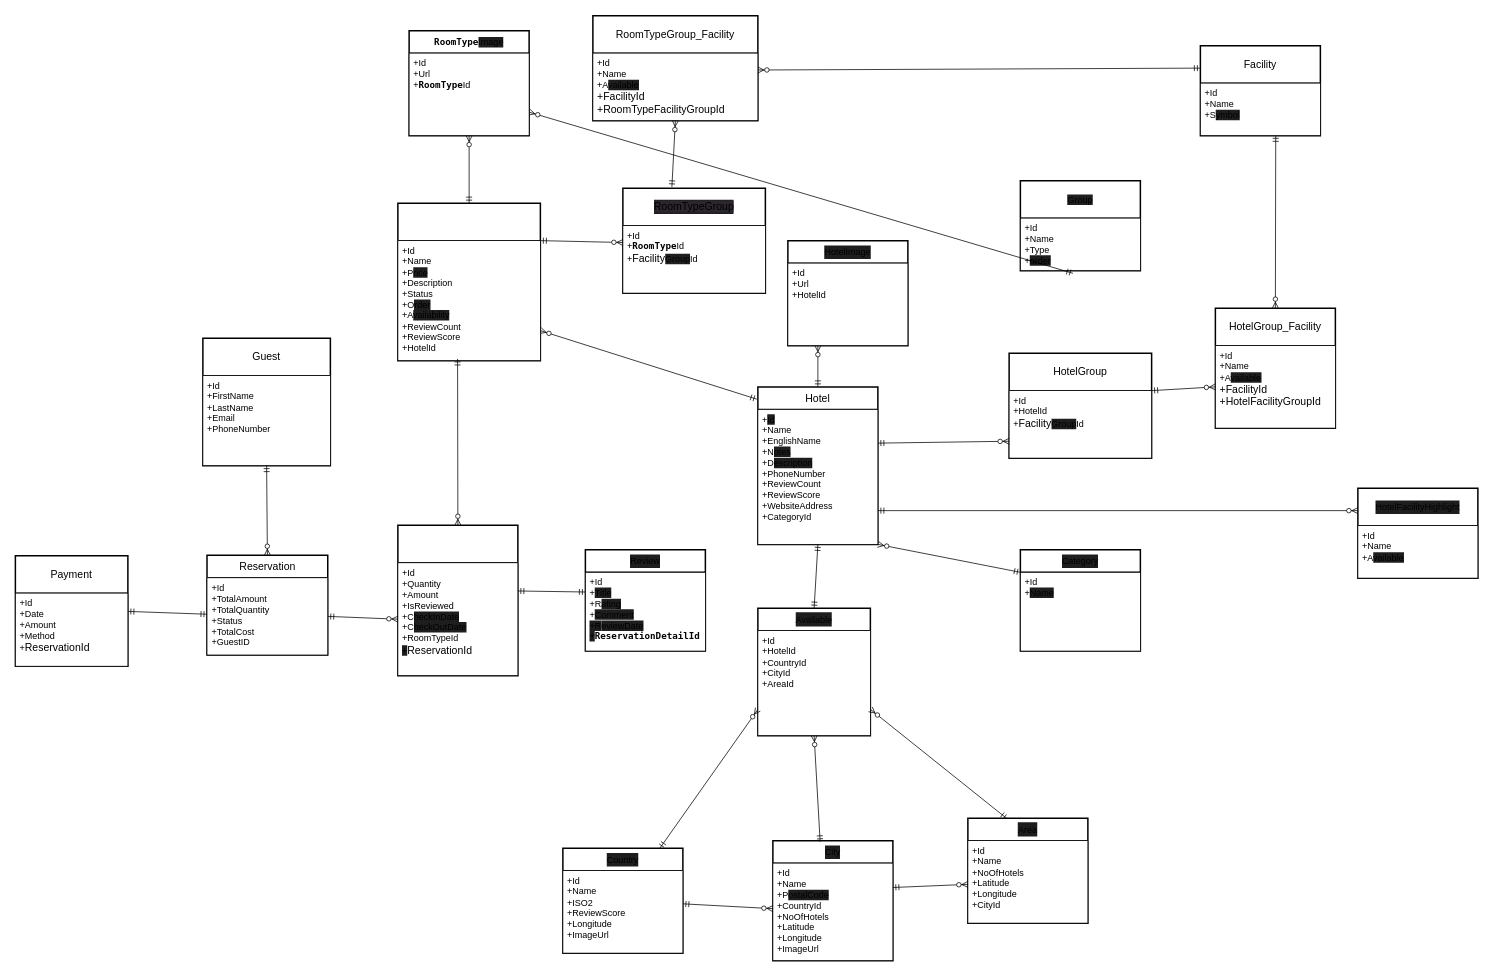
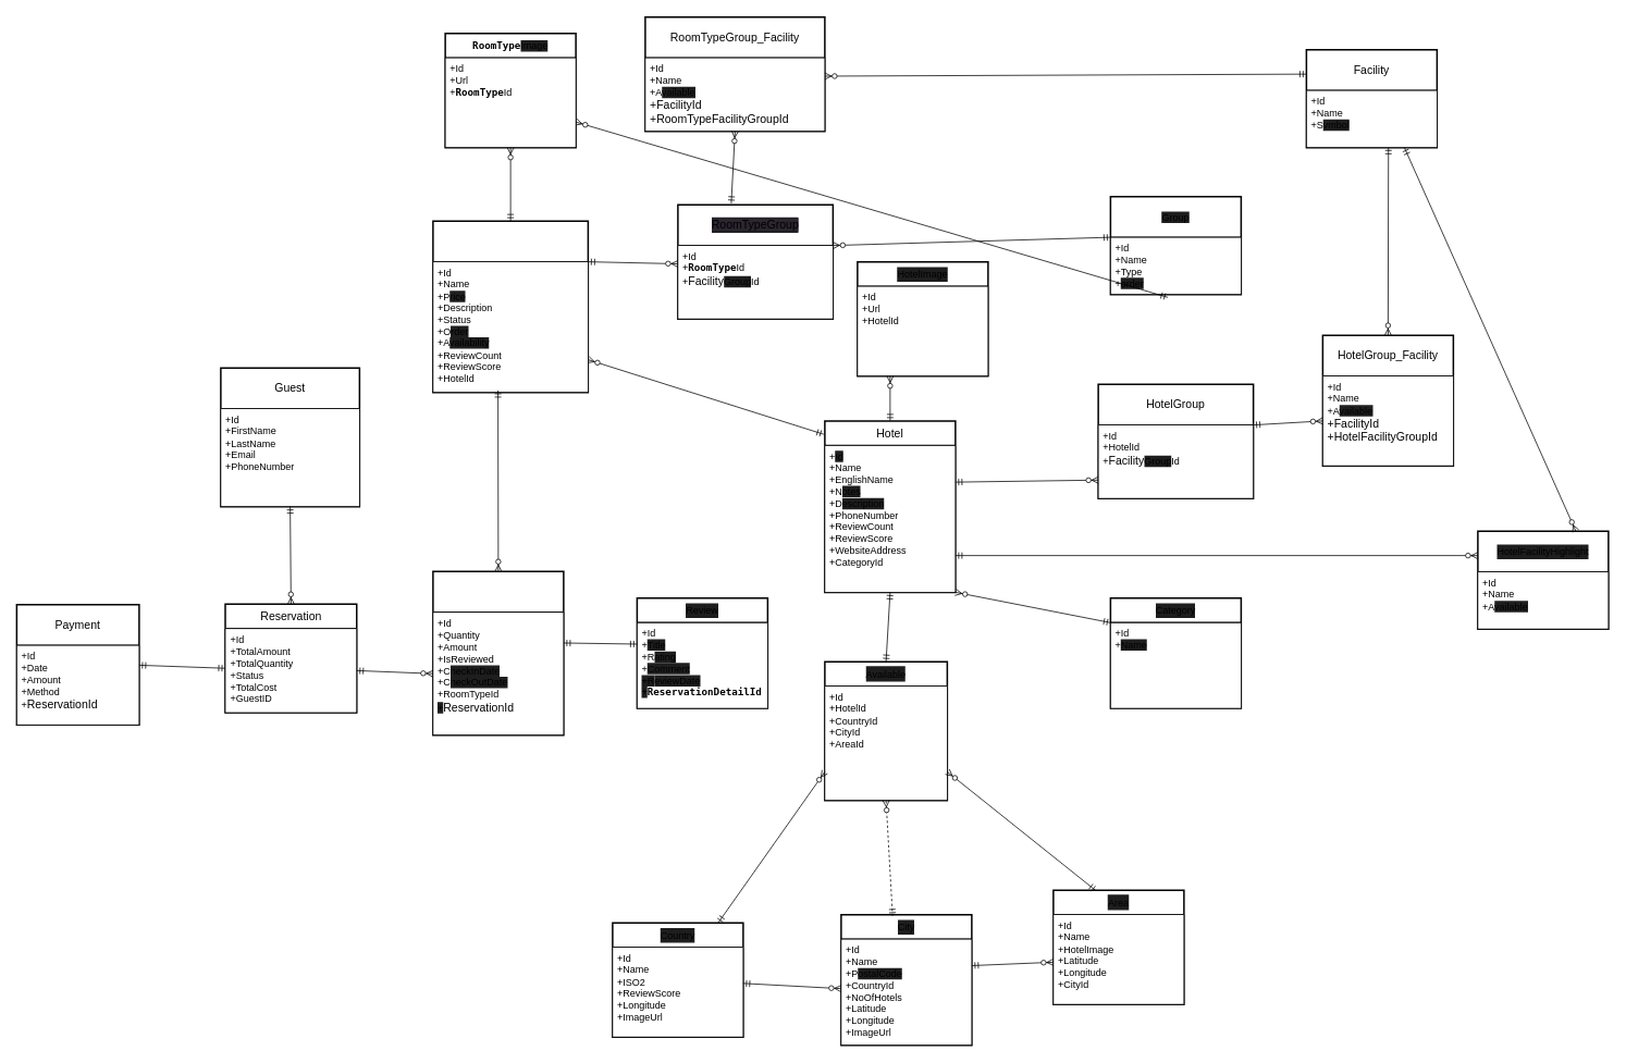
+ <mxCell id="55" value="" style="fontSize=12;html=1;endArrow=ERzeroToMany;startArrow=ERmandOne;rounded=0;exitX=0;exitY=0;exitDx=0;exitDy=0;entryX=1;entryY=0;entryDx=0;entryDy=0;fontColor=#FFFFFF;" parent="1" source="25" target="53" edge="1"><mxGeometry width="100" height="100" relative="1" as="geometry"><mxPoint x="1560.08" y="23.57" as="sourcePoint" /><mxPoint x="1624.947" y="250" as="targetPoint" /></mxGeometry></mxCell>
+ <mxCell id="67" value="" style="fontSize=12;html=1;endArrow=ERzeroToMany;startArrow=ERmandOne;rounded=0;entryX=0.75;entryY=0;entryDx=0;entryDy=0;exitX=0.75;exitY=1;exitDx=0;exitDy=0;fontColor=#FFFFFF;" parent="1" source="46" target="64" edge="1"><mxGeometry width="100" height="100" relative="1" as="geometry"><mxPoint x="1710.48" y="219.58" as="sourcePoint" /><mxPoint x="1710" y="440" as="targetPoint" /></mxGeometry></mxCell>
- <mxCell id="40" value="" style="fontSize=12;html=1;endArrow=ERzeroToMany;startArrow=ERmandOne;rounded=0;exitX=0.394;exitY=0.01;exitDx=0;exitDy=0;entryX=0.5;entryY=1;entryDx=0;entryDy=0;exitPerimeter=0;fontColor=#FFFFFF;" parent="1" source="32" target="38" edge="1"><mxGeometry width="100" height="100" relative="1" as="geometry"><mxPoint x="915.44" y="1137.34" as="sourcePoint" /><mxPoint x="1040.25" y="1010" as="targetPoint" /></mxGeometry></mxCell>
+ <mxCell id="40" value="" style="fontSize=12;html=1;endArrow=ERzeroToMany;startArrow=ERmandOne;rounded=0;exitX=0.394;exitY=0.01;exitDx=0;exitDy=0;entryX=0.5;entryY=1;entryDx=0;entryDy=0;exitPerimeter=0;fontColor=#FFFFFF;dashed=1;" parent="1" source="32" target="38" edge="1"><mxGeometry width="100" height="100" relative="1" as="geometry"><mxPoint x="915.44" y="1137.34" as="sourcePoint" /><mxPoint x="1040.25" y="1010" as="targetPoint" /></mxGeometry></mxCell>
- <mxCell id="35" value="+Id&lt;br&gt;+Name&lt;br&gt;+NoOfHotels&lt;br&gt;+Latitude&lt;br&gt;+Longitude&lt;br&gt;+CityId" style="align=left;spacingLeft=4;fontSize=12;verticalAlign=top;resizable=0;rotatable=0;part=1;html=1;" parent="34" vertex="1"><mxGeometry y="30" width="160" height="110" as="geometry" /></mxCell>
+ <mxCell id="35" value="+Id&lt;br&gt;+Name&lt;br&gt;+HotelImage&lt;br&gt;+Latitude&lt;br&gt;+Longitude&lt;br&gt;+CityId" style="align=left;spacingLeft=4;fontSize=12;verticalAlign=top;resizable=0;rotatable=0;part=1;html=1;" parent="34" vertex="1"><mxGeometry y="30" width="160" height="110" as="geometry" /></mxCell>
